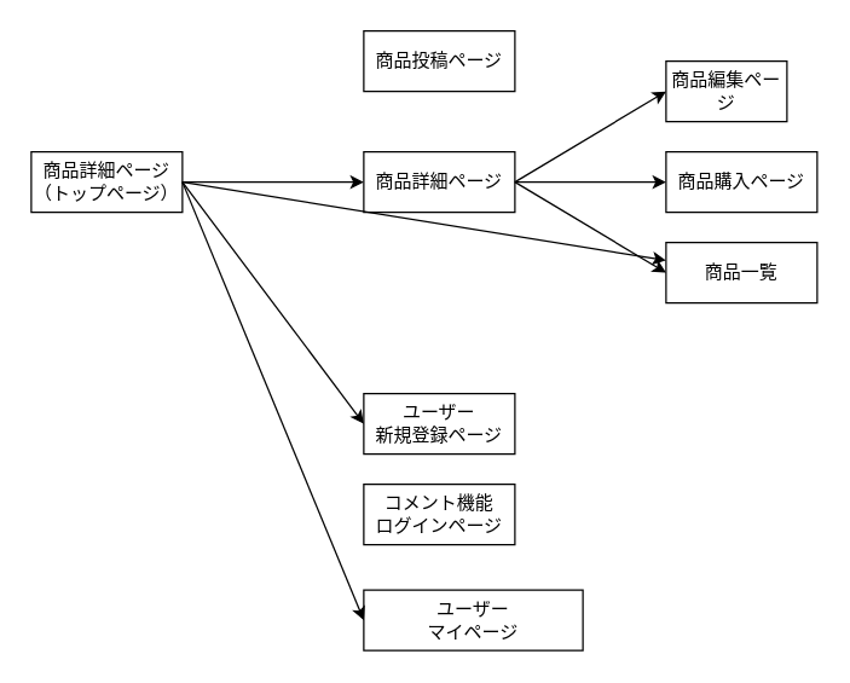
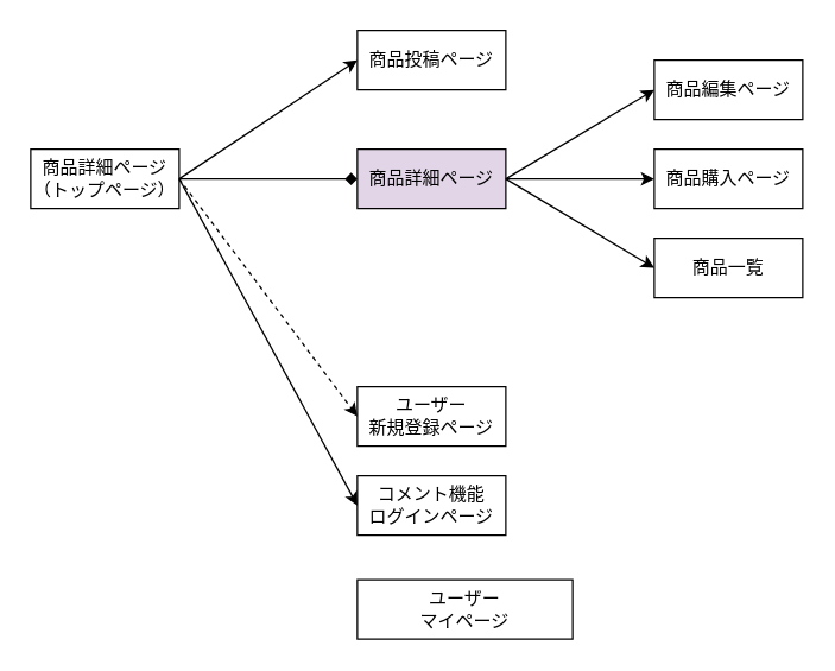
- <mxCell id="5" value="商品編集ページ" style="whiteSpace=wrap;html=1;align=center;" vertex="1" parent="1"><mxGeometry x="440" y="40" width="80" height="40" as="geometry" /></mxCell>
+ <mxCell id="5" value="商品編集ページ" style="whiteSpace=wrap;html=1;align=center;" vertex="1" parent="1"><mxGeometry x="440" y="40" width="100" height="40" as="geometry" /></mxCell>
+ <mxCell id="11" value="" style="endArrow=classic;html=1;entryX=0;entryY=0.5;entryDx=0;entryDy=0;exitX=1;exitY=0.5;exitDx=0;exitDy=0;" edge="1" parent="1" source="2" target="3"><mxGeometry width="50" height="50" relative="1" as="geometry"><mxPoint x="140" y="40" as="sourcePoint" /><mxPoint x="230" y="40" as="targetPoint" /></mxGeometry></mxCell>
- <mxCell id="12" value="" style="endArrow=classic;html=1;entryX=0;entryY=0.5;entryDx=0;entryDy=0;exitX=1;exitY=0.5;exitDx=0;exitDy=0;" edge="1" parent="1" source="2" target="4"><mxGeometry width="50" height="50" relative="1" as="geometry"><mxPoint x="140" y="59" as="sourcePoint" /><mxPoint x="240" y="59" as="targetPoint" /></mxGeometry></mxCell>
+ <mxCell id="12" value="" style="endArrow=diamond;html=1;entryX=0;entryY=0.5;entryDx=0;entryDy=0;exitX=1;exitY=0.5;exitDx=0;exitDy=0;" edge="1" parent="1" source="2" target="4"><mxGeometry width="50" height="50" relative="1" as="geometry"><mxPoint x="140" y="59" as="sourcePoint" /><mxPoint x="240" y="59" as="targetPoint" /></mxGeometry></mxCell>
- <mxCell id="4" value="商品詳細ページ" style="whiteSpace=wrap;html=1;align=center;" vertex="1" parent="1"><mxGeometry x="240" y="100" width="100" height="40" as="geometry" /></mxCell>
+ <mxCell id="4" value="商品詳細ページ" style="whiteSpace=wrap;html=1;align=center;fillColor=#e1d5e7;" vertex="1" parent="1"><mxGeometry x="240" y="100" width="100" height="40" as="geometry" /></mxCell>
- <mxCell id="17" value="" style="endArrow=classic;html=1;exitX=1;exitY=0.5;exitDx=0;exitDy=0;" edge="1" parent="1" source="2" target="8"><mxGeometry width="50" height="50" relative="1" as="geometry"><mxPoint x="140" y="340" as="sourcePoint" /><mxPoint x="260" y="630" as="targetPoint" /></mxGeometry></mxCell>
+ <mxCell id="17" value="" style="endArrow=classic;html=1;entryX=0;entryY=0.5;entryDx=0;entryDy=0;exitX=1;exitY=0.5;exitDx=0;exitDy=0;" edge="1" parent="1" source="2" target="9"><mxGeometry width="50" height="50" relative="1" as="geometry"><mxPoint x="140" y="340" as="sourcePoint" /><mxPoint x="260" y="630" as="targetPoint" /></mxGeometry></mxCell>
- <mxCell id="18" value="" style="endArrow=classic;html=1;entryX=0;entryY=0.5;entryDx=0;entryDy=0;exitX=1;exitY=0.5;exitDx=0;exitDy=0;" edge="1" parent="1" source="2" target="7"><mxGeometry width="50" height="50" relative="1" as="geometry"><mxPoint x="140" y="120" as="sourcePoint" /><mxPoint x="260" y="340" as="targetPoint" /></mxGeometry></mxCell>
+ <mxCell id="18" value="" style="endArrow=classic;html=1;entryX=0;entryY=0.5;entryDx=0;entryDy=0;exitX=1;exitY=0.5;exitDx=0;exitDy=0;dashed=1;" edge="1" parent="1" source="2" target="7"><mxGeometry width="50" height="50" relative="1" as="geometry"><mxPoint x="140" y="120" as="sourcePoint" /><mxPoint x="260" y="340" as="targetPoint" /></mxGeometry></mxCell>
- <mxCell id="16" value="" style="endArrow=classic;html=1;entryX=0;entryY=0.5;entryDx=0;entryDy=0;exitX=1;exitY=0.5;exitDx=0;exitDy=0;" edge="1" parent="1" source="2" target="10"><mxGeometry width="50" height="50" relative="1" as="geometry"><mxPoint x="130" y="120" as="sourcePoint" /><mxPoint x="230" y="200" as="targetPoint" /></mxGeometry></mxCell>
